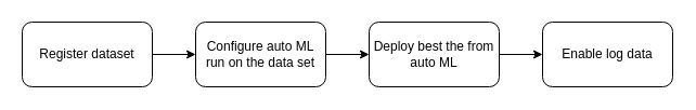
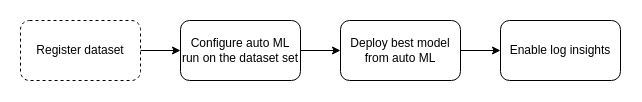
- <mxCell id="2" value="Register dataset" style="rounded=1;whiteSpace=wrap;html=1;" vertex="1" parent="1"><mxGeometry x="20" y="20" width="120" height="60" as="geometry" /></mxCell>
+ <mxCell id="2" value="Register dataset" style="rounded=1;whiteSpace=wrap;html=1;dashed=1;" vertex="1" parent="1"><mxGeometry x="20" y="20" width="120" height="60" as="geometry" /></mxCell>
- <mxCell id="5" value="Configure auto ML run on the data set" style="rounded=1;whiteSpace=wrap;html=1;" vertex="1" parent="1"><mxGeometry x="180" y="20" width="120" height="60" as="geometry" /></mxCell>
+ <mxCell id="5" value="Configure auto ML run on the dataset set" style="rounded=1;whiteSpace=wrap;html=1;" vertex="1" parent="1"><mxGeometry x="180" y="20" width="120" height="60" as="geometry" /></mxCell>
- <mxCell id="7" value="Deploy best the from auto ML" style="rounded=1;whiteSpace=wrap;html=1;" vertex="1" parent="1"><mxGeometry x="340" y="20" width="120" height="60" as="geometry" /></mxCell>
+ <mxCell id="7" value="Deploy best model from auto ML" style="rounded=1;whiteSpace=wrap;html=1;" vertex="1" parent="1"><mxGeometry x="340" y="20" width="120" height="60" as="geometry" /></mxCell>
- <mxCell id="9" value="Enable log data" style="rounded=1;whiteSpace=wrap;html=1;" vertex="1" parent="1"><mxGeometry x="500" y="20" width="120" height="60" as="geometry" /></mxCell>
+ <mxCell id="9" value="Enable log insights" style="rounded=1;whiteSpace=wrap;html=1;" vertex="1" parent="1"><mxGeometry x="500" y="20" width="120" height="60" as="geometry" /></mxCell>
